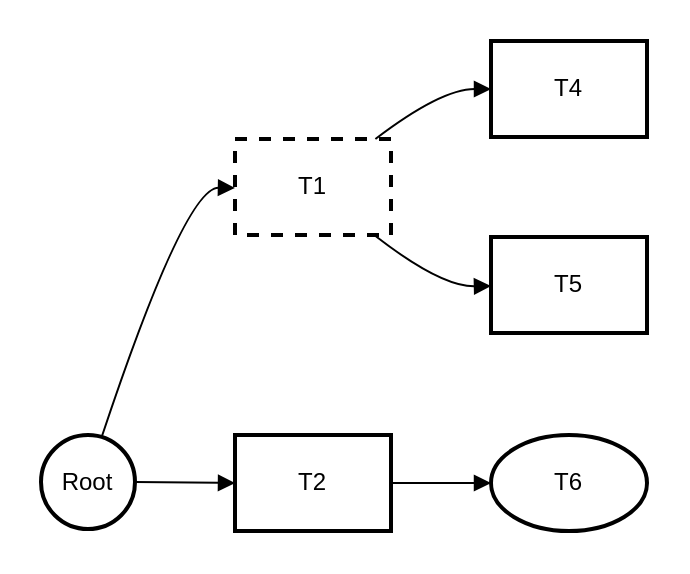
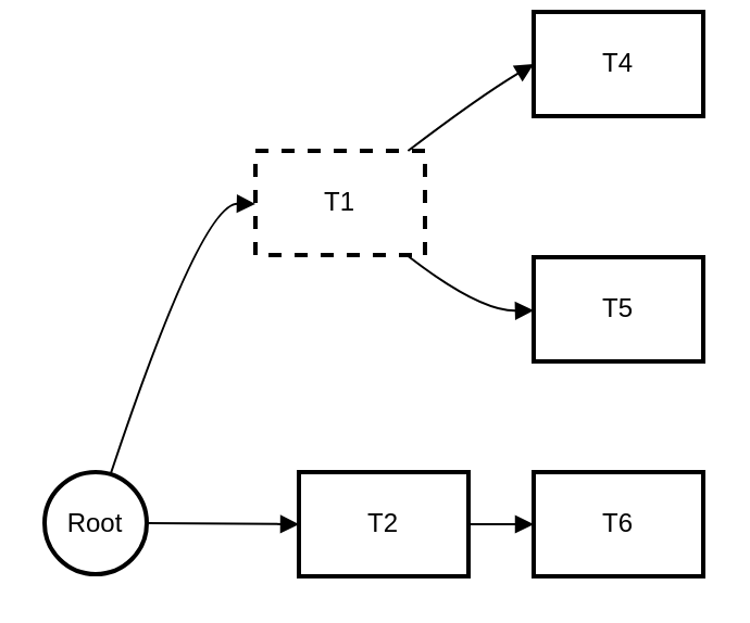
- <mxCell id="5" value="T4" style="whiteSpace=wrap;strokeWidth=2;" vertex="1" parent="1"><mxGeometry x="245" y="20" width="78" height="48" as="geometry" /></mxCell>
+ <mxCell id="5" value="T4" style="whiteSpace=wrap;strokeWidth=2;" vertex="1" parent="1"><mxGeometry x="245" y="5" width="78" height="48" as="geometry" /></mxCell>
- <mxCell id="4" value="T2" style="whiteSpace=wrap;strokeWidth=2;" vertex="1" parent="1"><mxGeometry x="117" y="217" width="78" height="48" as="geometry" /></mxCell>
+ <mxCell id="4" value="T2" style="whiteSpace=wrap;strokeWidth=2;" vertex="1" parent="1"><mxGeometry x="137" y="217" width="78" height="48" as="geometry" /></mxCell>
- <mxCell id="7" value="T6" style="ellipse;whiteSpace=wrap;strokeWidth=2;" vertex="1" parent="1"><mxGeometry x="245" y="217" width="78" height="48" as="geometry" /></mxCell>
+ <mxCell id="7" value="T6" style="whiteSpace=wrap;strokeWidth=2;" vertex="1" parent="1"><mxGeometry x="245" y="217" width="78" height="48" as="geometry" /></mxCell>
